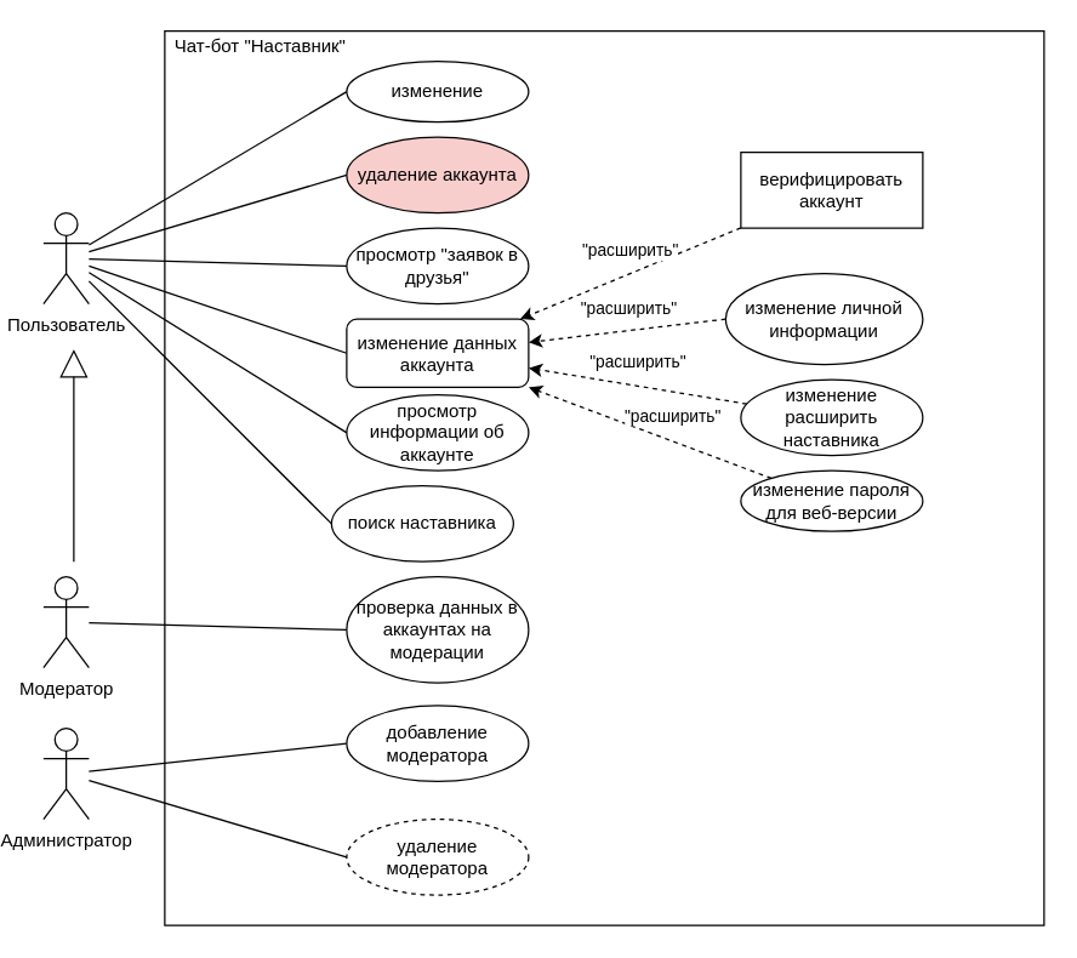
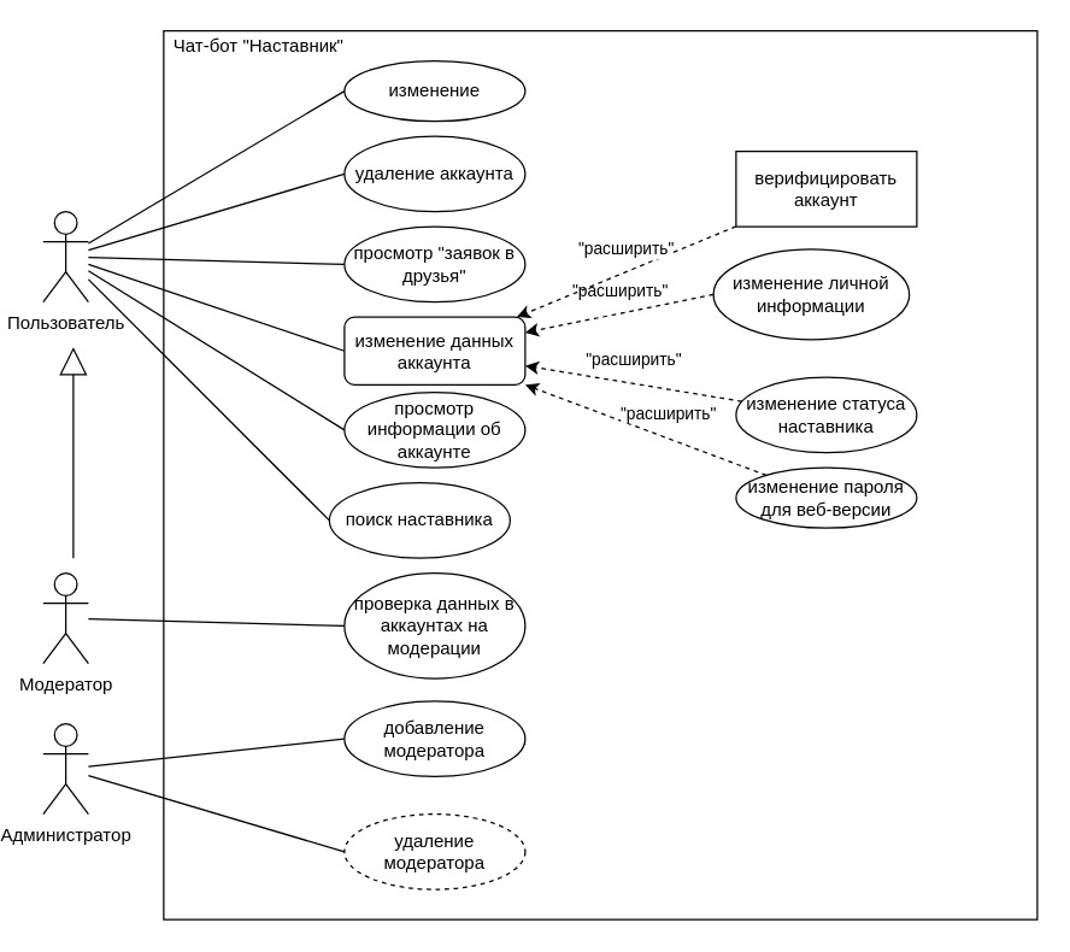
- <mxCell id="37" value="удаление аккаунта" style="ellipse;whiteSpace=wrap;html=1;fillColor=#f8cecc;" vertex="1" parent="1"><mxGeometry x="220" y="90" width="120" height="50" as="geometry" /></mxCell>
+ <mxCell id="37" value="удаление аккаунта" style="ellipse;whiteSpace=wrap;html=1;" vertex="1" parent="1"><mxGeometry x="220" y="90" width="120" height="50" as="geometry" /></mxCell>
- <mxCell id="22" value="изменение личной информации" style="ellipse;whiteSpace=wrap;html=1;" vertex="1" parent="1"><mxGeometry x="470" y="180" width="130" height="60" as="geometry" /></mxCell>
+ <mxCell id="22" value="изменение личной информации" style="ellipse;whiteSpace=wrap;html=1;" vertex="1" parent="1"><mxGeometry x="465" y="165" width="130" height="60" as="geometry" /></mxCell>
- <mxCell id="23" value="изменение расширить наставника" style="ellipse;whiteSpace=wrap;html=1;" vertex="1" parent="1"><mxGeometry x="480" y="250" width="120" height="50" as="geometry" /></mxCell>
+ <mxCell id="23" value="изменение статуса наставника" style="ellipse;whiteSpace=wrap;html=1;" vertex="1" parent="1"><mxGeometry x="480" y="250" width="120" height="50" as="geometry" /></mxCell>
